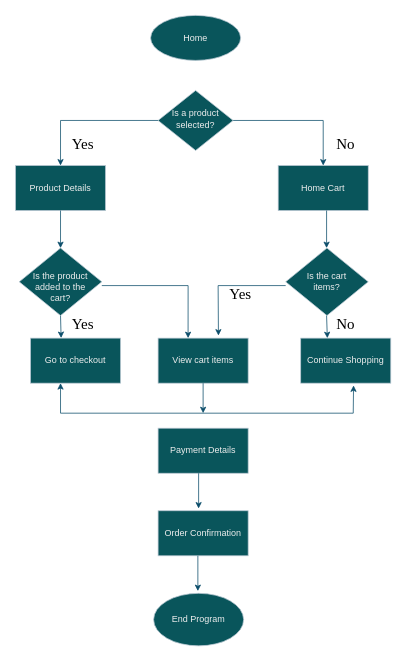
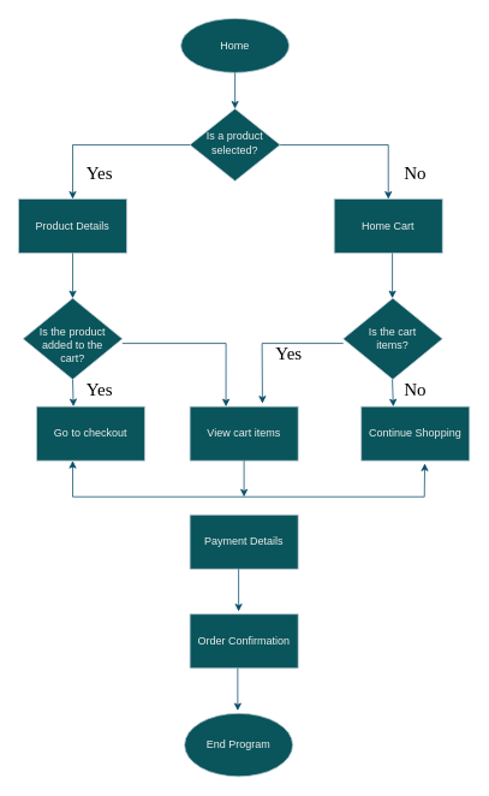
+ <mxCell id="12" value="" style="endArrow=classic;html=1;rounded=0;exitX=0.5;exitY=1;exitDx=0;exitDy=0;entryX=0.5;entryY=0;entryDx=0;entryDy=0;labelBackgroundColor=none;strokeColor=#0B4D6A;fontColor=default;" edge="1" parent="1" source="3" target="2"><mxGeometry width="50" height="50" relative="1" as="geometry"><mxPoint x="240" y="340" as="sourcePoint" /><mxPoint x="290" y="290" as="targetPoint" /></mxGeometry></mxCell>
